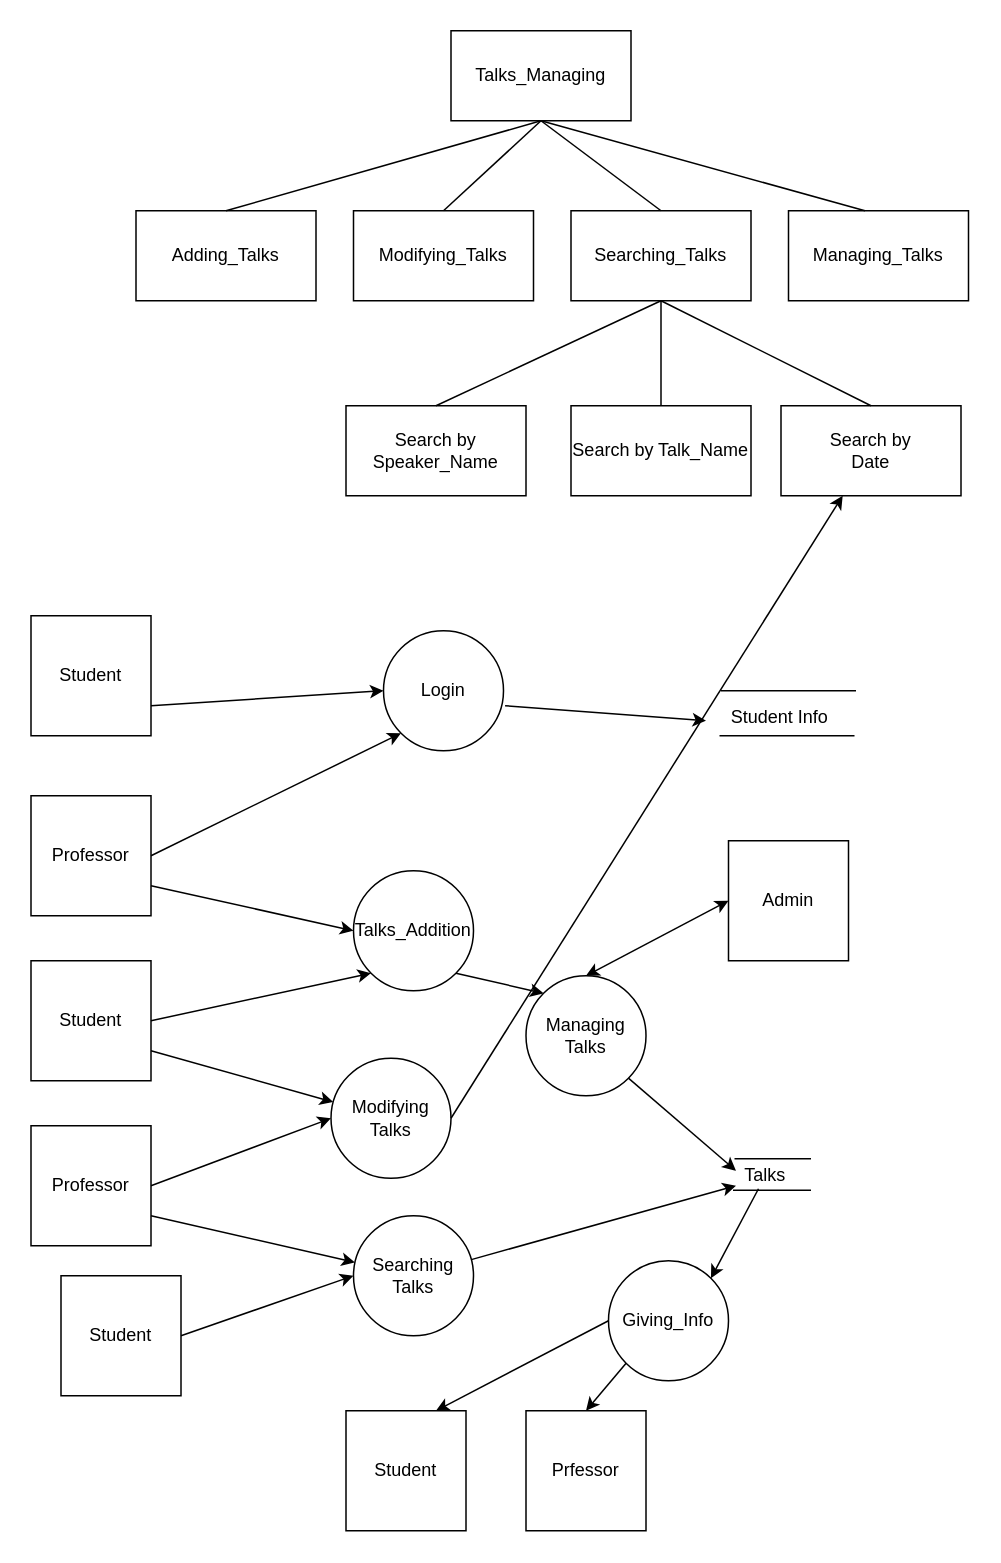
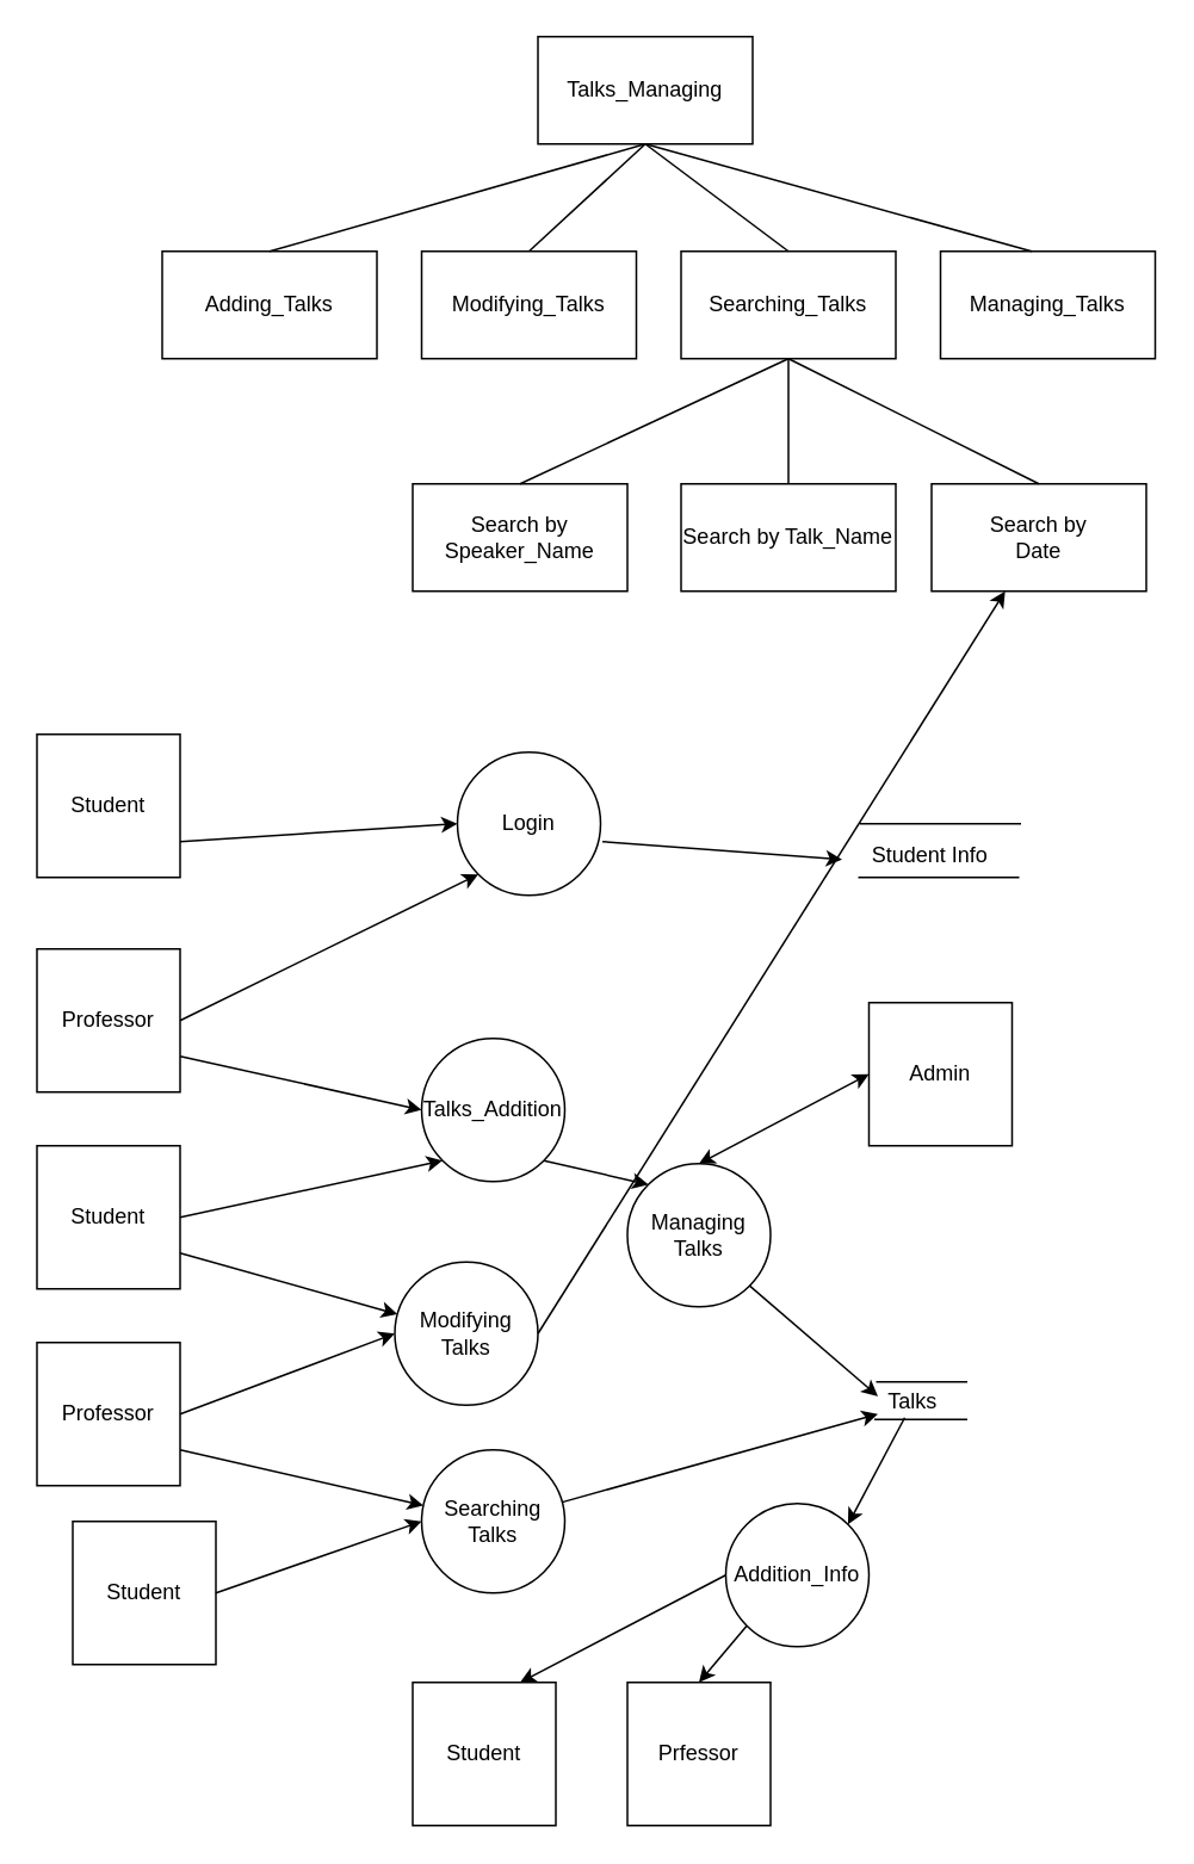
- <mxCell id="48" value="Giving_Info" style="ellipse;whiteSpace=wrap;html=1;aspect=fixed;" vertex="1" parent="1"><mxGeometry x="405" y="840" width="80" height="80" as="geometry" /></mxCell>
+ <mxCell id="48" value="Addition_Info" style="ellipse;whiteSpace=wrap;html=1;aspect=fixed;" vertex="1" parent="1"><mxGeometry x="405" y="840" width="80" height="80" as="geometry" /></mxCell>
